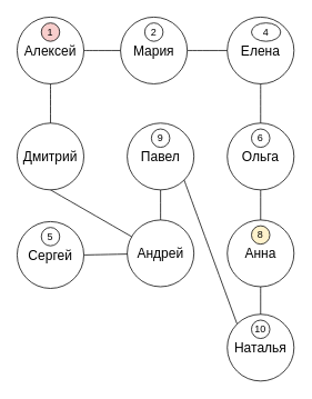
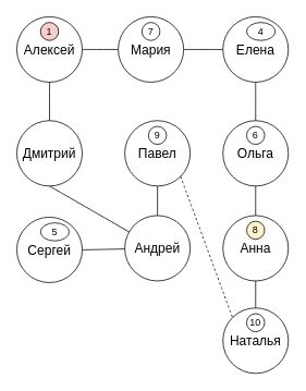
- <mxCell id="9" value="2" style="ellipse;whiteSpace=wrap;html=1;aspect=fixed;" vertex="1" parent="7"><mxGeometry x="29" y="7" width="22" height="22" as="geometry" /></mxCell>
+ <mxCell id="9" value="7" style="ellipse;whiteSpace=wrap;html=1;aspect=fixed;" vertex="1" parent="7"><mxGeometry x="29" y="7" width="22" height="22" as="geometry" /></mxCell>
- <mxCell id="15" value="5" style="ellipse;whiteSpace=wrap;html=1;aspect=fixed;" vertex="1" parent="13"><mxGeometry x="29" y="7" width="22" height="22" as="geometry" /></mxCell>
+ <mxCell id="15" value="5" style="ellipse;whiteSpace=wrap;html=1;aspect=fixed;" vertex="1" parent="13"><mxGeometry x="29" y="7" width="35" height="22" as="geometry" /></mxCell>
- <mxCell id="39" style="edgeStyle=none;curved=1;rounded=0;orthogonalLoop=1;jettySize=auto;html=1;exitX=1;exitY=1;exitDx=0;exitDy=0;entryX=0;entryY=0;entryDx=0;entryDy=0;fontSize=12;startSize=8;endSize=8;endArrow=none;startFill=0;" edge="1" parent="1" source="25" target="28"><mxGeometry relative="1" as="geometry" /></mxCell>
+ <mxCell id="39" style="edgeStyle=none;curved=1;rounded=0;orthogonalLoop=1;jettySize=auto;html=1;exitX=1;exitY=1;exitDx=0;exitDy=0;entryX=0;entryY=0;entryDx=0;entryDy=0;fontSize=12;startSize=8;endSize=8;endArrow=none;startFill=0;dashed=1;" edge="1" parent="1" source="25" target="28"><mxGeometry relative="1" as="geometry" /></mxCell>
